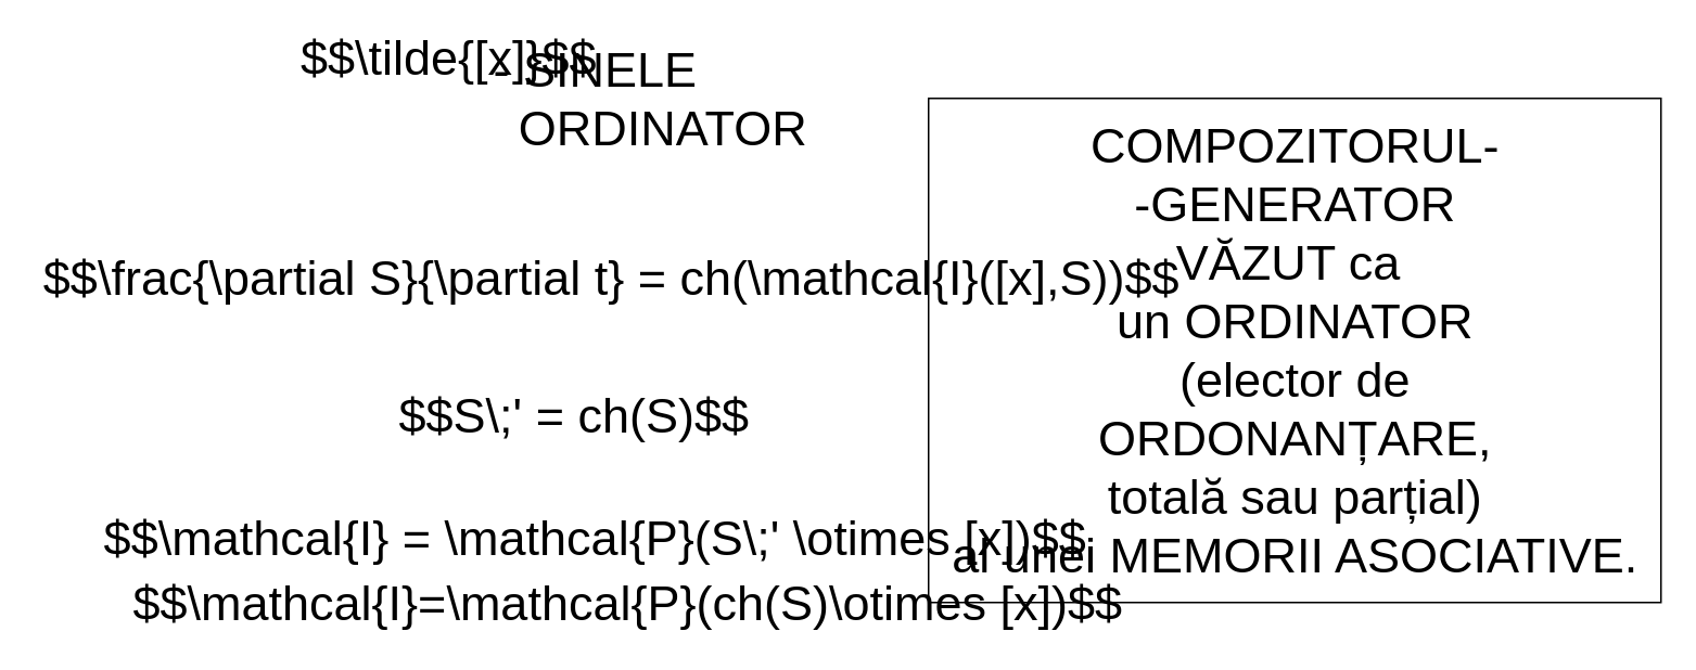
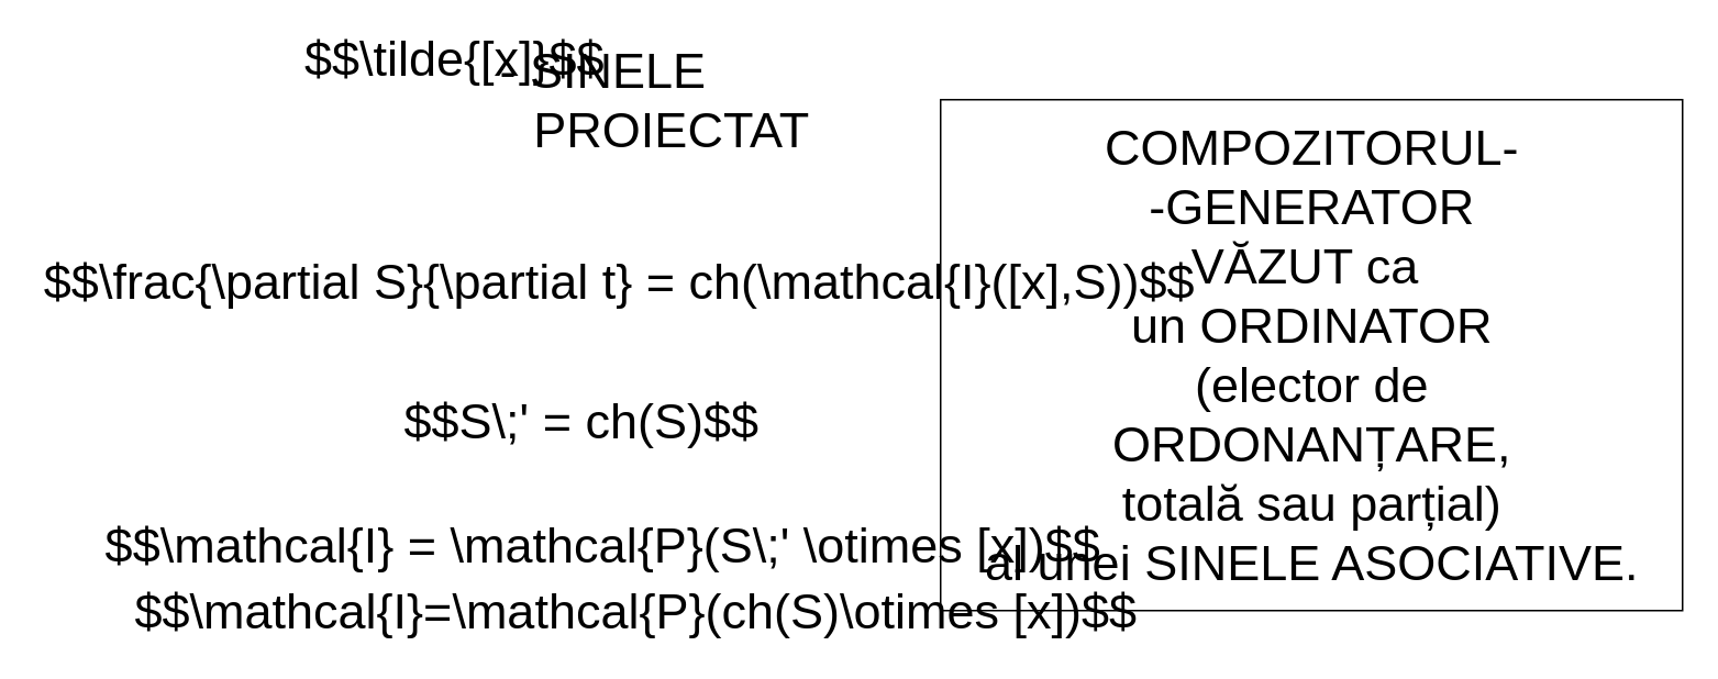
- <mxCell id="2" value="- SINELE&lt;br&gt;&amp;nbsp; &amp;nbsp; &amp;nbsp; &amp;nbsp; &amp;nbsp; ORDINATOR" style="text;html=1;align=center;verticalAlign=middle;resizable=0;points=[];autosize=1;strokeColor=none;fillColor=none;fontSize=30;" parent="1" vertex="1"><mxGeometry x="230" y="20" width="270" height="80" as="geometry" /></mxCell>
+ <mxCell id="2" value="- SINELE&lt;br&gt;&amp;nbsp; &amp;nbsp; &amp;nbsp; &amp;nbsp; &amp;nbsp; PROIECTAT" style="text;html=1;align=center;verticalAlign=middle;resizable=0;points=[];autosize=1;strokeColor=none;fillColor=none;fontSize=30;" parent="1" vertex="1"><mxGeometry x="230" y="20" width="270" height="80" as="geometry" /></mxCell>
- <mxCell id="7" value="COMPOZITORUL-&lt;br&gt;-GENERATOR&lt;br&gt;VĂZUT ca&amp;nbsp;&lt;br&gt;un ORDINATOR&lt;br&gt;(elector de&lt;br&gt;ORDONANȚARE,&lt;br&gt;totală sau parțial)&lt;br&gt;al unei MEMORII ASOCIATIVE." style="text;html=1;align=center;verticalAlign=middle;resizable=0;points=[];autosize=1;strokeColor=none;fillColor=none;fontSize=30;" parent="1" vertex="1"><mxGeometry x="575" y="70" width="440" height="290" as="geometry" /></mxCell>
+ <mxCell id="7" value="COMPOZITORUL-&lt;br&gt;-GENERATOR&lt;br&gt;VĂZUT ca&amp;nbsp;&lt;br&gt;un ORDINATOR&lt;br&gt;(elector de&lt;br&gt;ORDONANȚARE,&lt;br&gt;totală sau parțial)&lt;br&gt;al unei SINELE ASOCIATIVE." style="text;html=1;align=center;verticalAlign=middle;resizable=0;points=[];autosize=1;strokeColor=none;fillColor=none;fontSize=30;" parent="1" vertex="1"><mxGeometry x="575" y="70" width="440" height="290" as="geometry" /></mxCell>
